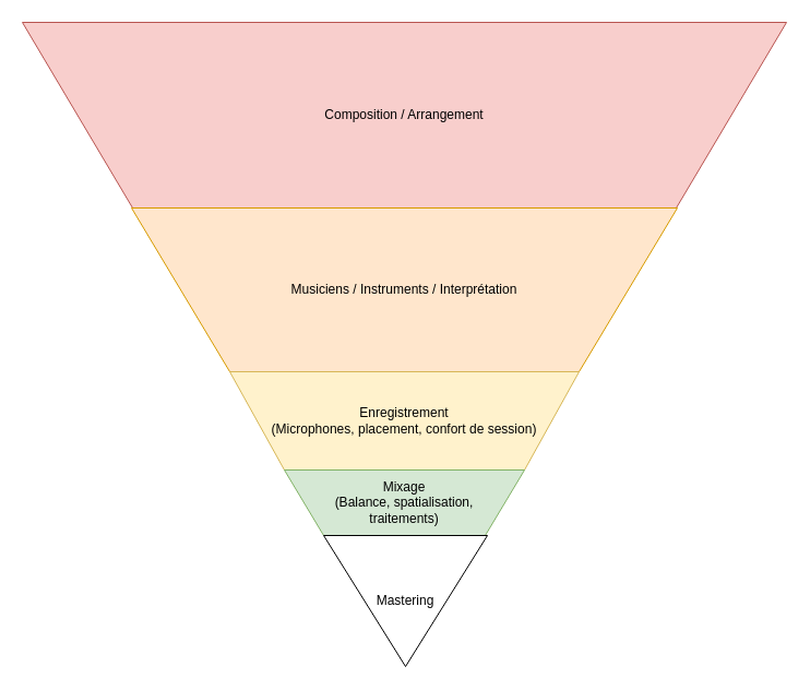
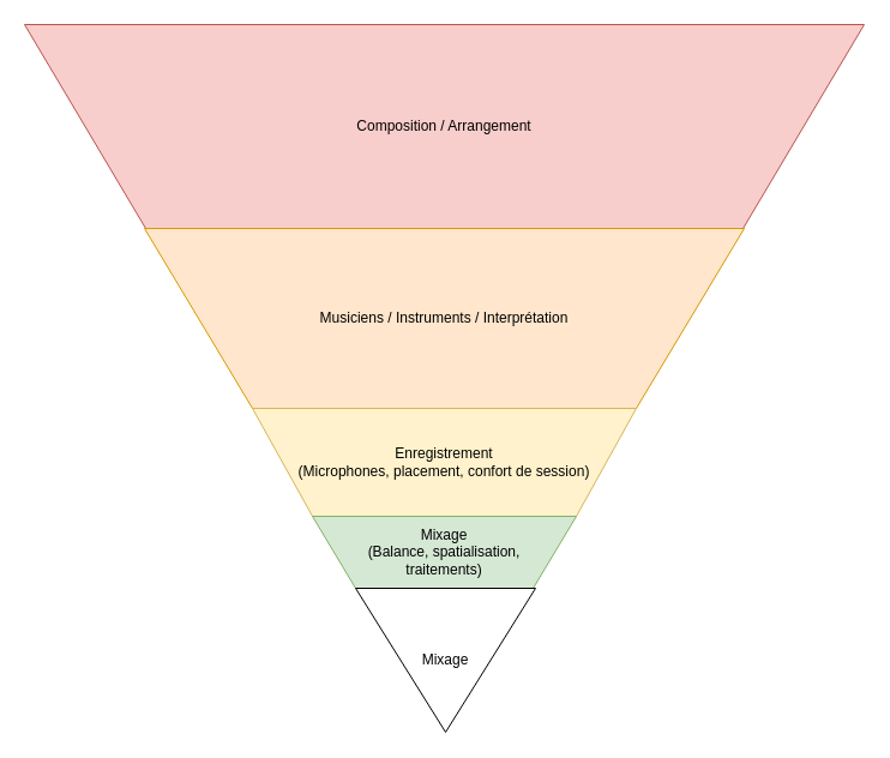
- <mxCell id="7" value="Mastering" style="triangle;whiteSpace=wrap;html=1;direction=south;rounded=0;" vertex="1" parent="2"><mxGeometry x="276" y="470" width="150" height="120" as="geometry" /></mxCell>
+ <mxCell id="7" value="Mixage" style="triangle;whiteSpace=wrap;html=1;direction=south;rounded=0;" vertex="1" parent="2"><mxGeometry x="276" y="470" width="150" height="120" as="geometry" /></mxCell>
